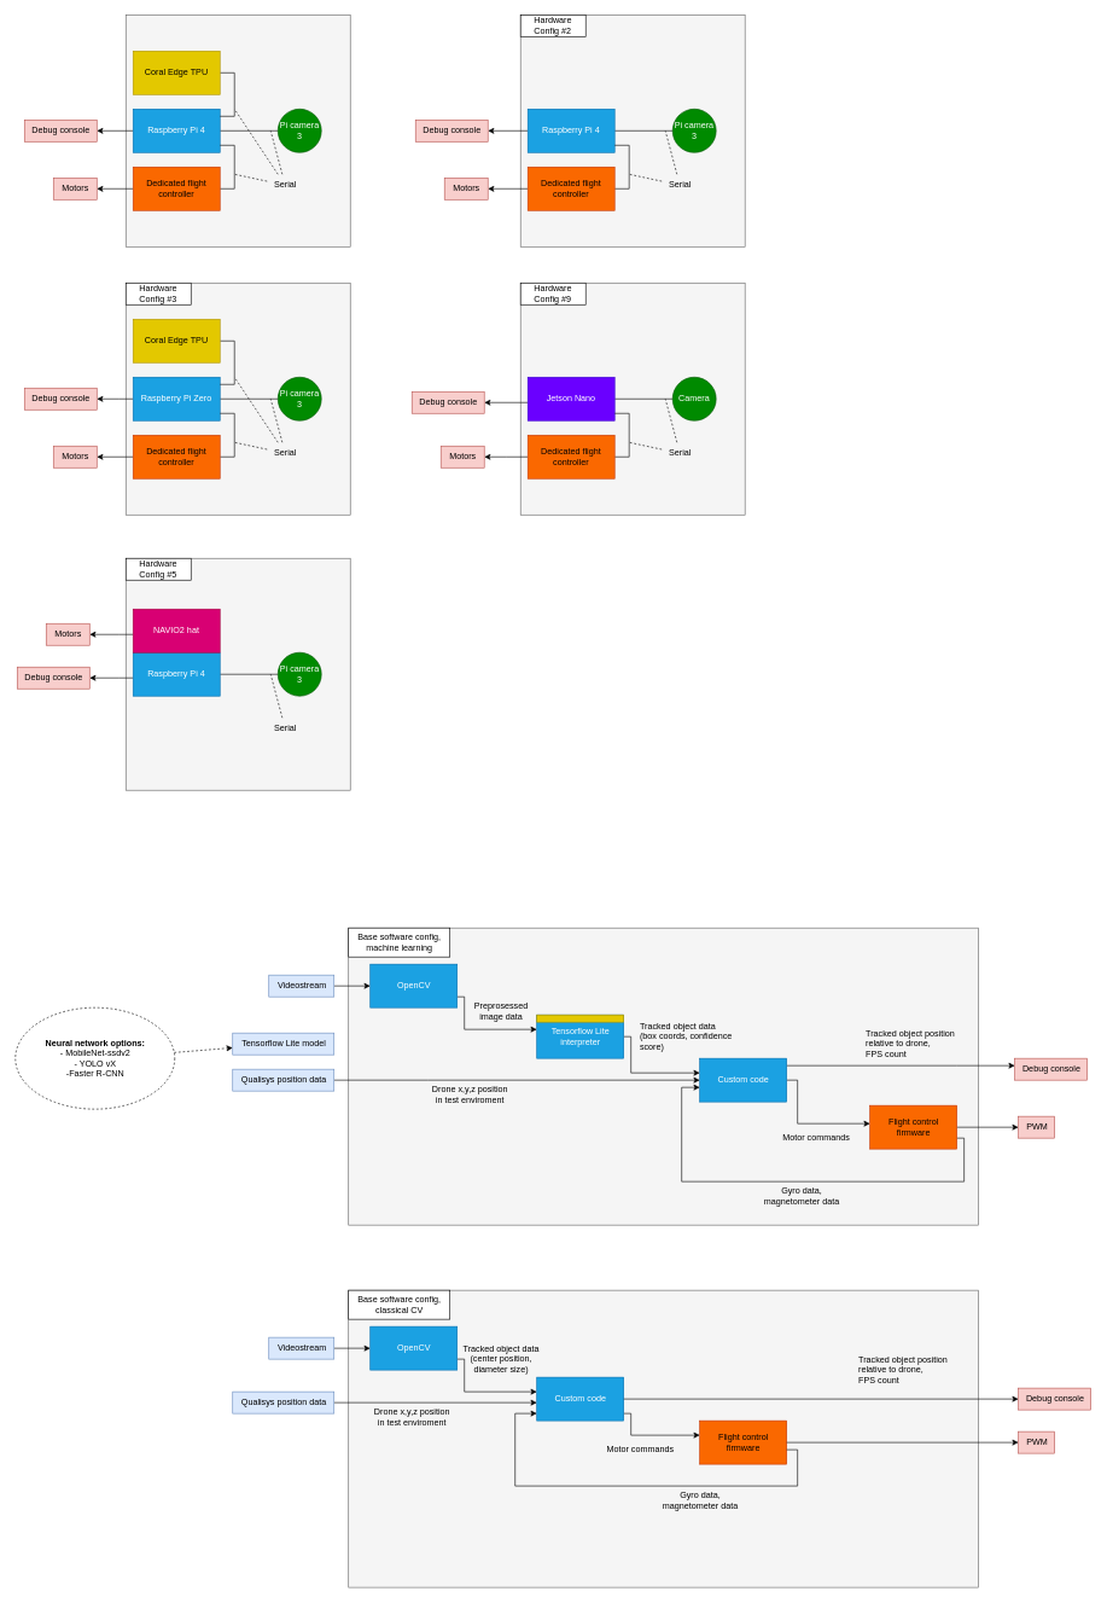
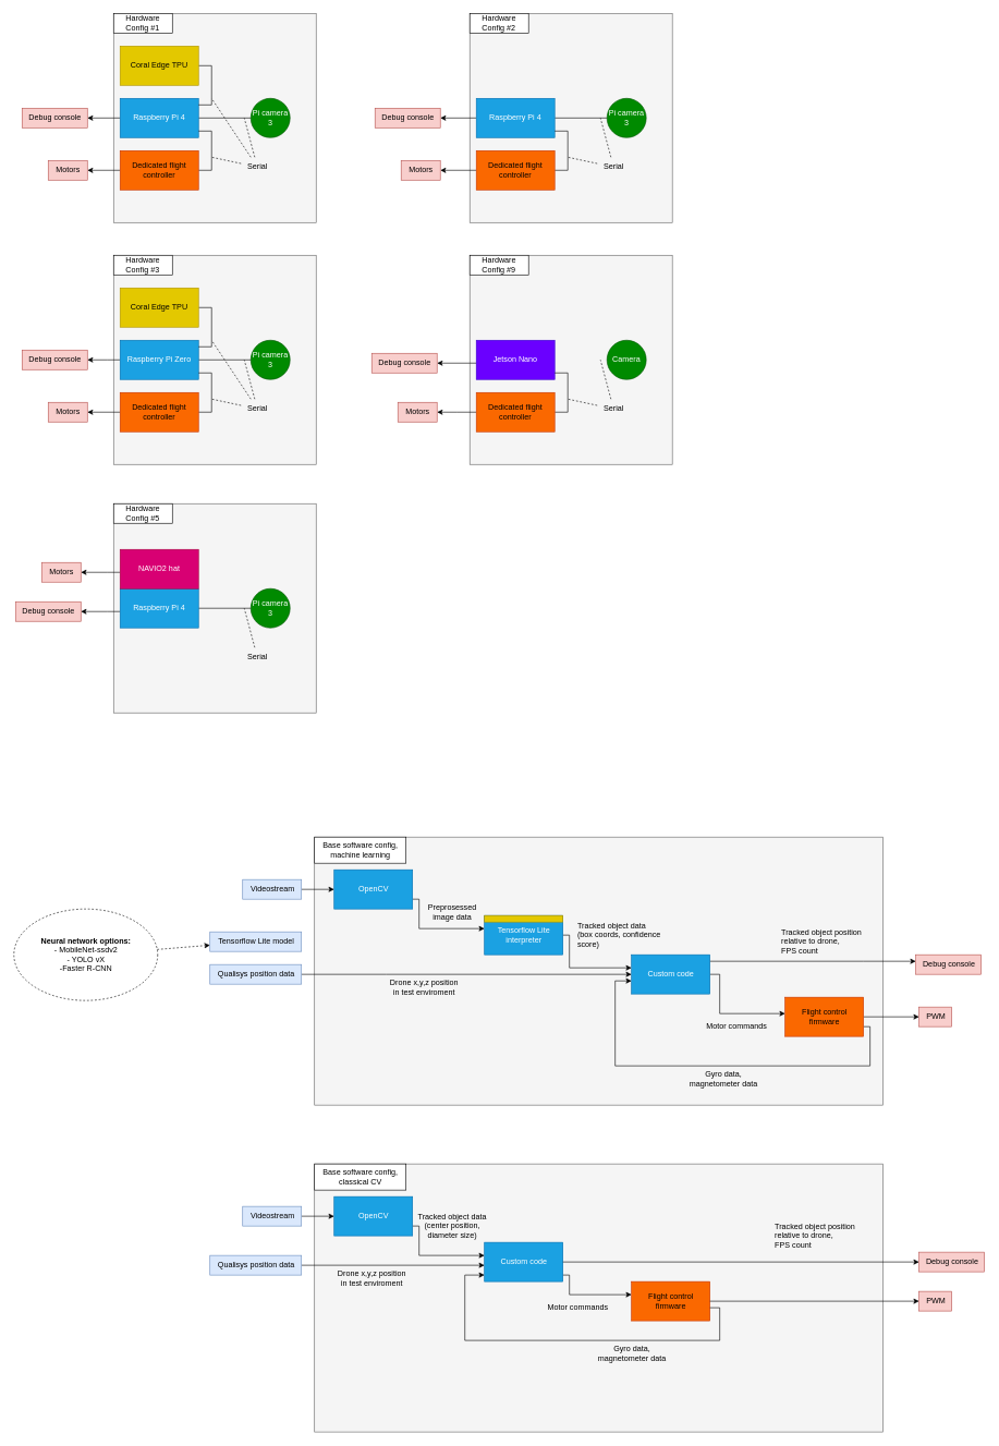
+ <mxCell id="33" value="&lt;div style=&quot;text-align: left;&quot;&gt;&lt;span style=&quot;background-color: initial;&quot;&gt;Hardware&lt;/span&gt;&lt;/div&gt;&lt;div style=&quot;text-align: left;&quot;&gt;&lt;span style=&quot;background-color: initial;&quot;&gt;Config #1&lt;/span&gt;&lt;/div&gt;" style="rounded=0;whiteSpace=wrap;html=1;strokeColor=default;" parent="1" vertex="1"><mxGeometry x="173" y="20" width="90" height="30" as="geometry" /></mxCell>
- <mxCell id="69" style="edgeStyle=orthogonalEdgeStyle;rounded=0;orthogonalLoop=1;jettySize=auto;html=1;endArrow=none;endFill=0;" parent="1" source="70" target="74" edge="1"><mxGeometry relative="1" as="geometry" /></mxCell>
